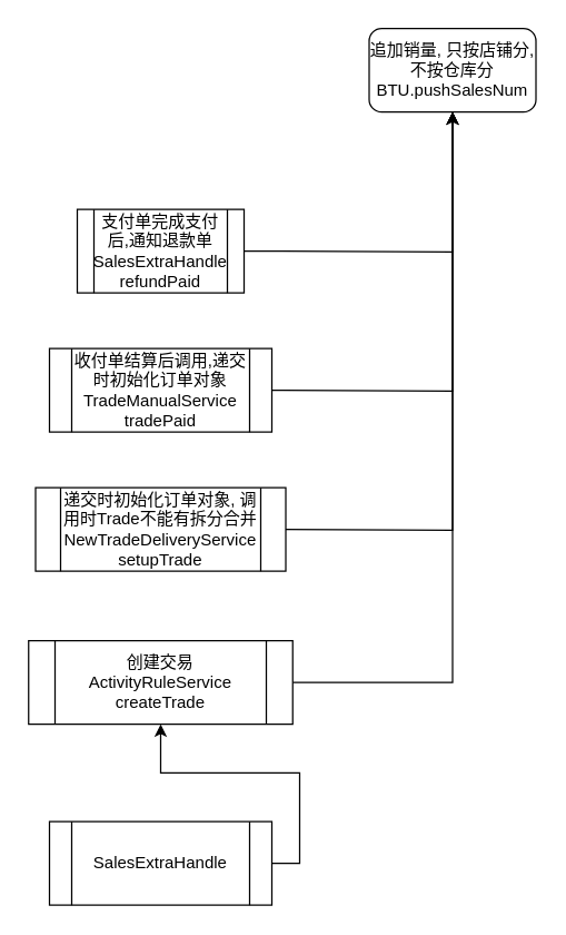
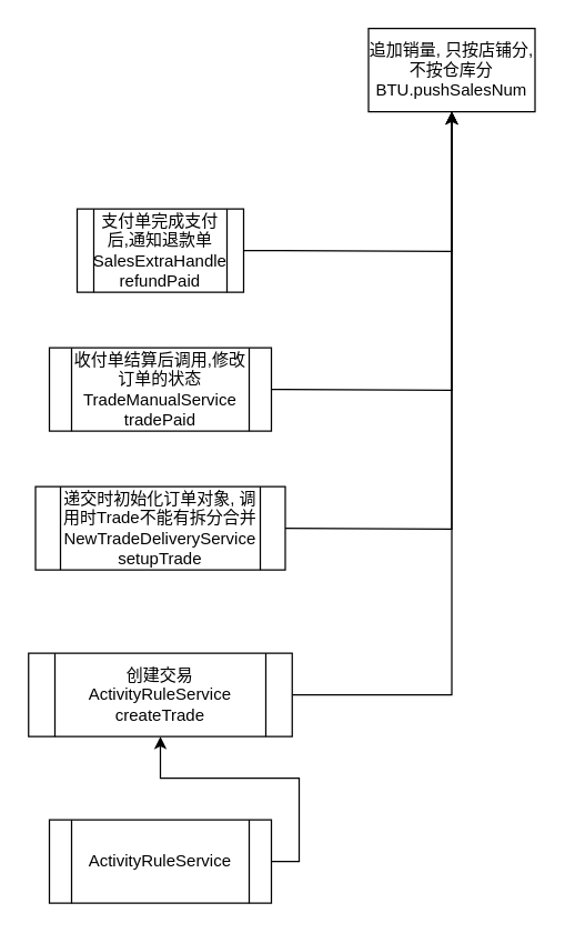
- <mxCell id="2" value="追加销量, 只按店铺分, 不按仓库分&lt;br&gt;BTU.pushSalesNum" style="whiteSpace=wrap;html=1;rounded=1;" parent="1" vertex="1"><mxGeometry x="265" y="20" width="120" height="60" as="geometry" /></mxCell>
+ <mxCell id="2" value="追加销量, 只按店铺分, 不按仓库分&lt;br&gt;BTU.pushSalesNum" style="rounded=0;whiteSpace=wrap;html=1;" parent="1" vertex="1"><mxGeometry x="265" y="20" width="120" height="60" as="geometry" /></mxCell>
- <mxCell id="8" value="&lt;span&gt;收付单结算后调用,递交时初始化订单对象&lt;/span&gt;&lt;br&gt;&lt;span&gt;TradeManualService&lt;/span&gt;&lt;br&gt;&lt;span&gt;tradePaid&lt;/span&gt;" style="shape=process;whiteSpace=wrap;html=1;backgroundOutline=1;" parent="1" vertex="1"><mxGeometry x="35" y="250" width="160" height="60" as="geometry" /></mxCell>
+ <mxCell id="8" value="&lt;span&gt;收付单结算后调用,修改订单的状态&lt;/span&gt;&lt;br&gt;&lt;span&gt;TradeManualService&lt;/span&gt;&lt;br&gt;&lt;span&gt;tradePaid&lt;/span&gt;" style="shape=process;whiteSpace=wrap;html=1;backgroundOutline=1;" parent="1" vertex="1"><mxGeometry x="35" y="250" width="160" height="60" as="geometry" /></mxCell>
- <mxCell id="11" value="&lt;span&gt;创建交易&lt;br&gt;ActivityRuleService&lt;br&gt;createTrade&lt;br&gt;&lt;/span&gt;" style="shape=process;whiteSpace=wrap;html=1;backgroundOutline=1;" parent="1" vertex="1"><mxGeometry x="20" y="460" width="190" height="60" as="geometry" /></mxCell>
+ <mxCell id="11" value="&lt;span&gt;创建交易&lt;br&gt;ActivityRuleService&lt;br&gt;createTrade&lt;br&gt;&lt;/span&gt;" style="shape=process;whiteSpace=wrap;html=1;backgroundOutline=1;" parent="1" vertex="1"><mxGeometry x="20" y="470" width="190" height="60" as="geometry" /></mxCell>
- <mxCell id="10" value="&lt;span&gt;SalesExtraHandle&lt;/span&gt;" style="shape=process;whiteSpace=wrap;html=1;backgroundOutline=1;" parent="1" vertex="1"><mxGeometry x="35" y="590" width="160" height="60" as="geometry" /></mxCell>
+ <mxCell id="10" value="&lt;span&gt;ActivityRuleService&lt;/span&gt;" style="shape=process;whiteSpace=wrap;html=1;backgroundOutline=1;" parent="1" vertex="1"><mxGeometry x="35" y="590" width="160" height="60" as="geometry" /></mxCell>
